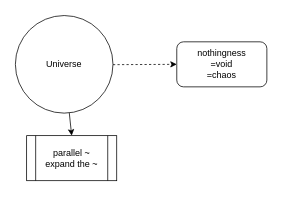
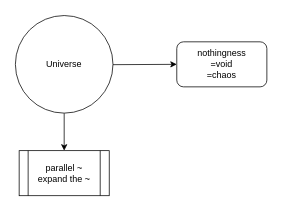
- <mxCell id="2" value="" style="edgeStyle=none;html=1;dashed=1;" edge="1" parent="1" source="4" target="5"><mxGeometry relative="1" as="geometry" /></mxCell>
+ <mxCell id="2" value="" style="edgeStyle=none;html=1;" edge="1" parent="1" source="4" target="5"><mxGeometry relative="1" as="geometry" /></mxCell>
- <mxCell id="6" value="parallel ~&lt;div&gt;expand the ~&lt;/div&gt;" style="shape=process;whiteSpace=wrap;html=1;backgroundOutline=1;" vertex="1" parent="1"><mxGeometry x="35" y="180" width="120" height="60" as="geometry" /></mxCell>
+ <mxCell id="6" value="parallel ~&lt;div&gt;expand the ~&lt;/div&gt;" style="shape=process;whiteSpace=wrap;html=1;backgroundOutline=1;" vertex="1" parent="1"><mxGeometry x="25" y="200" width="120" height="60" as="geometry" /></mxCell>
